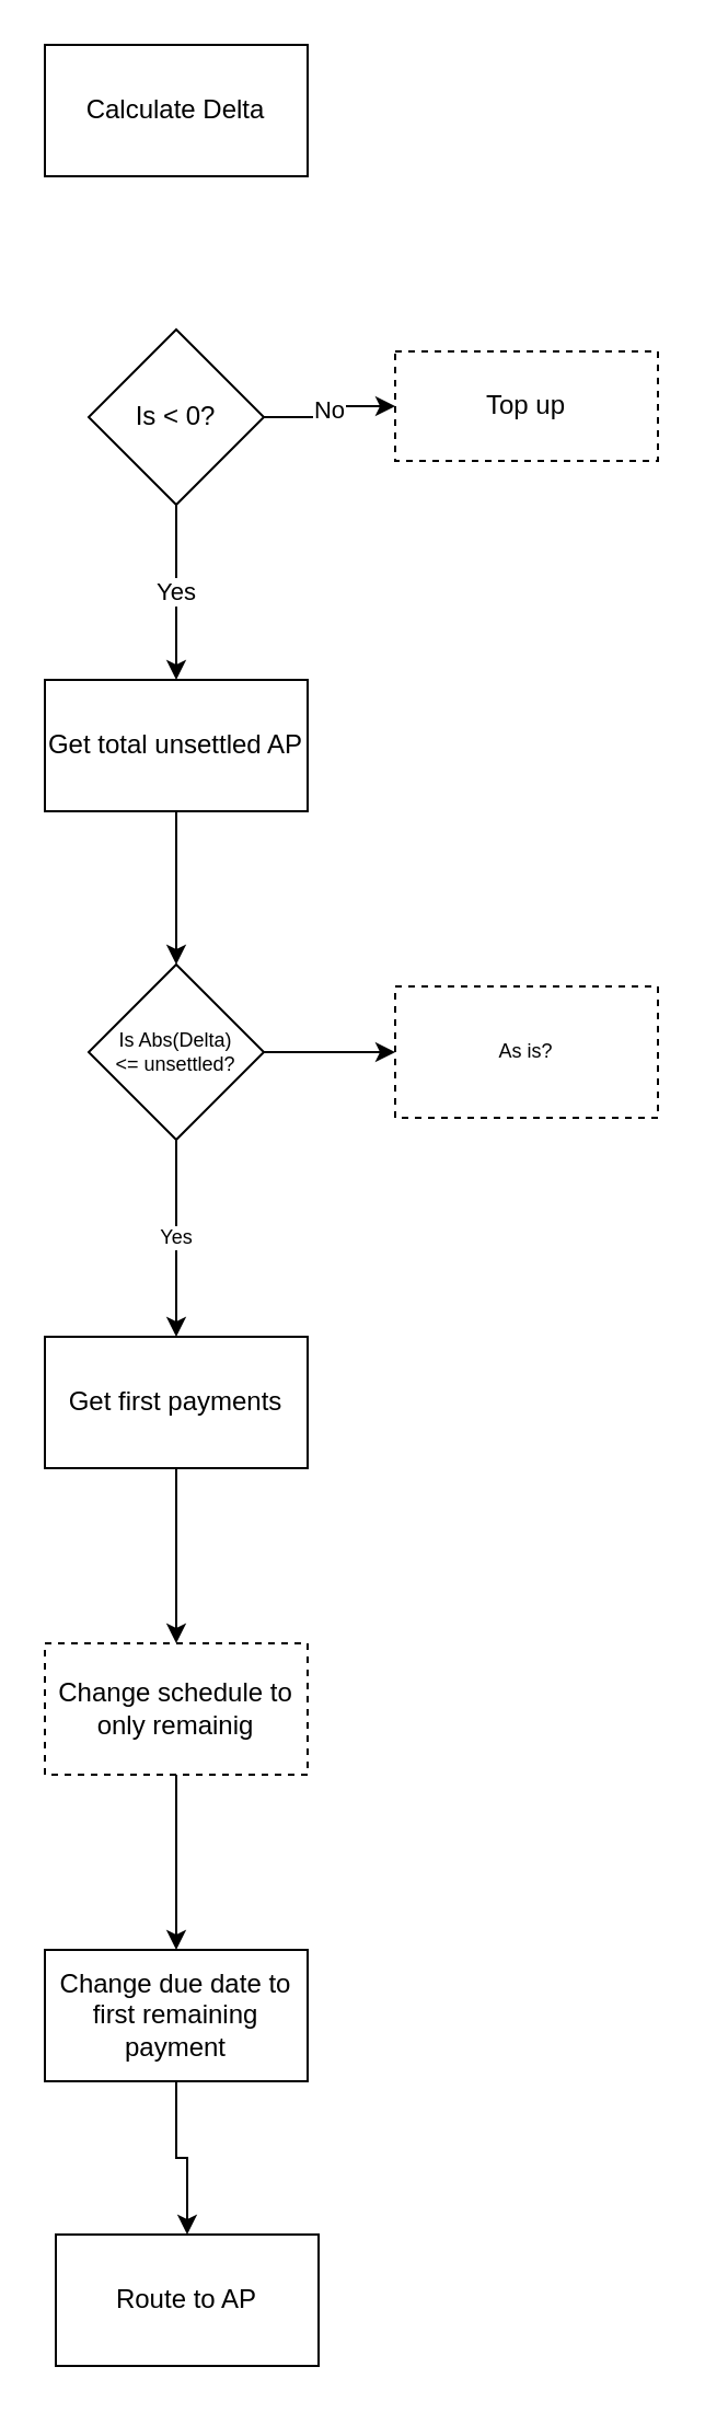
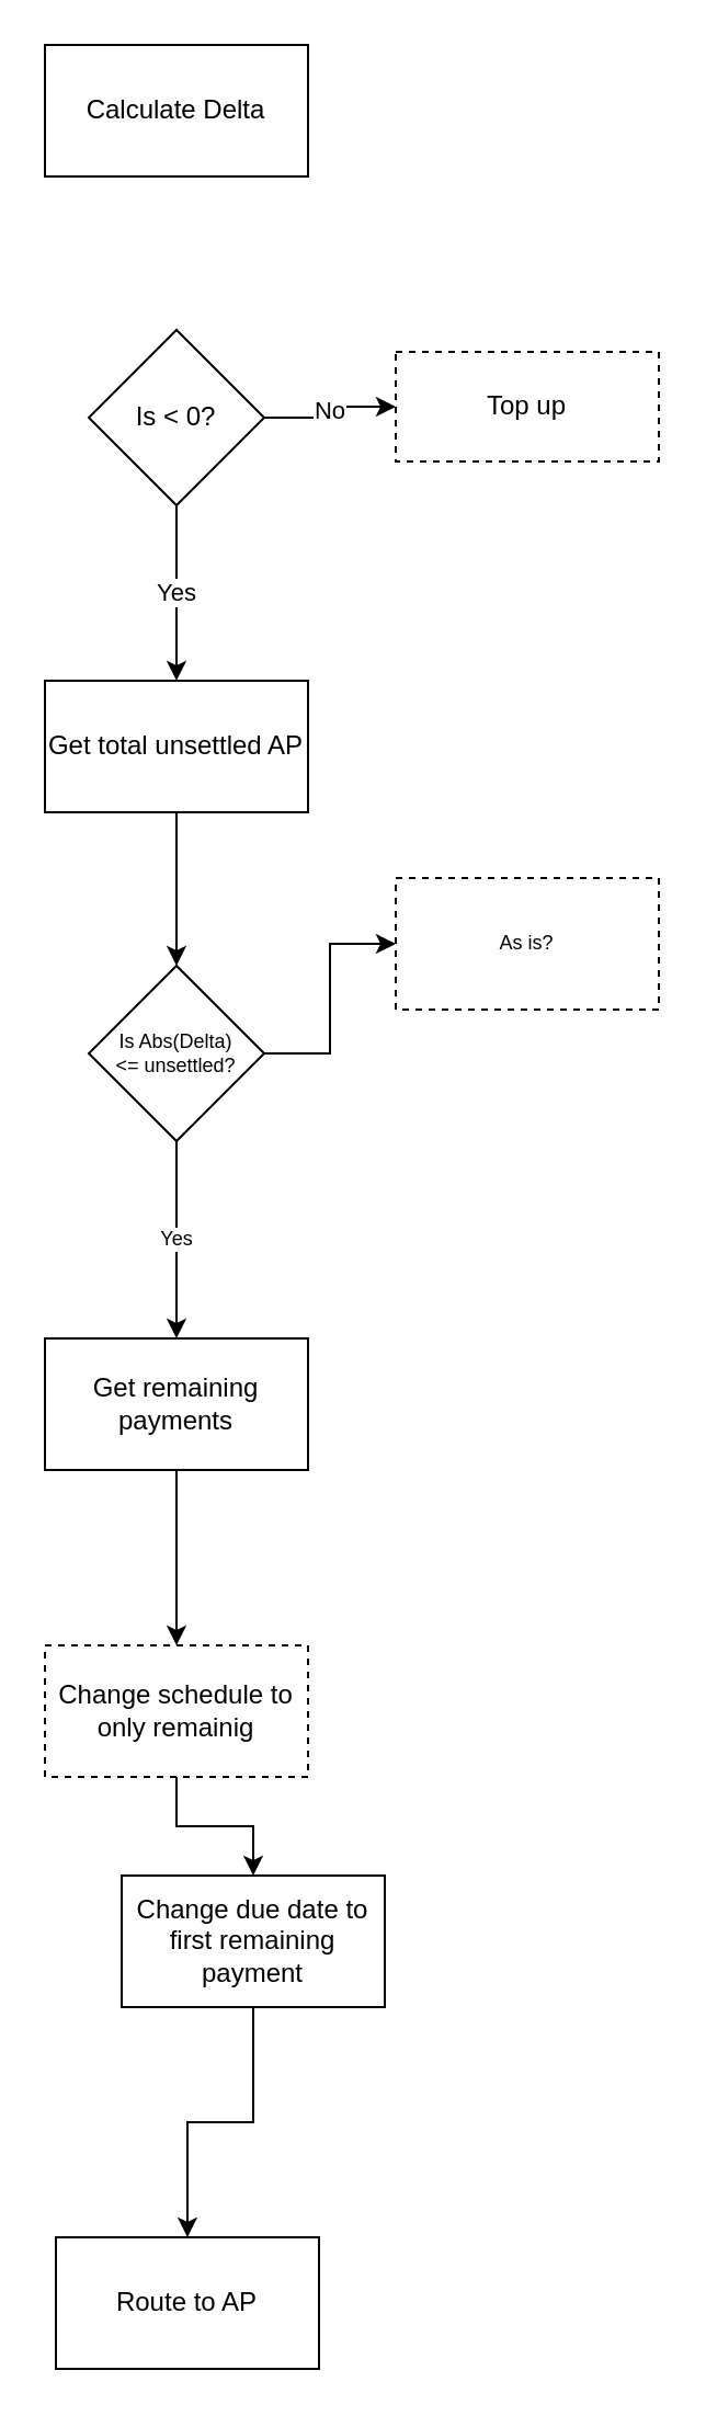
- <mxCell id="19" value="As is?" style="whiteSpace=wrap;html=1;fontSize=9;rounded=0;dashed=1;" vertex="1" parent="1"><mxGeometry x="180" y="450" width="120" height="60" as="geometry" /></mxCell>
+ <mxCell id="19" value="As is?" style="whiteSpace=wrap;html=1;fontSize=9;rounded=0;dashed=1;" vertex="1" parent="1"><mxGeometry x="180" y="400" width="120" height="60" as="geometry" /></mxCell>
- <mxCell id="13" value="Get first payments" style="whiteSpace=wrap;html=1;fontSize=12;rounded=0;" vertex="1" parent="1"><mxGeometry x="20" y="610" width="120" height="60" as="geometry" /></mxCell>
+ <mxCell id="13" value="Get remaining payments" style="whiteSpace=wrap;html=1;fontSize=12;rounded=0;" vertex="1" parent="1"><mxGeometry x="20" y="610" width="120" height="60" as="geometry" /></mxCell>
- <mxCell id="17" value="Change due date to first remaining payment" style="whiteSpace=wrap;html=1;fontSize=12;rounded=0;" vertex="1" parent="1"><mxGeometry x="20" y="890" width="120" height="60" as="geometry" /></mxCell>
+ <mxCell id="17" value="Change due date to first remaining payment" style="whiteSpace=wrap;html=1;fontSize=12;rounded=0;" vertex="1" parent="1"><mxGeometry x="55" y="855" width="120" height="60" as="geometry" /></mxCell>
